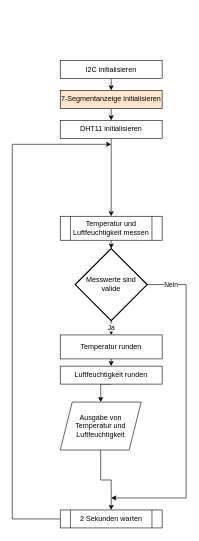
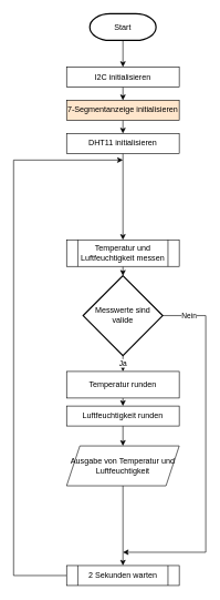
+ <mxCell id="3" value="Start" style="strokeWidth=2;html=1;shape=mxgraph.flowchart.terminator;whiteSpace=wrap;" vertex="1" parent="1"><mxGeometry x="135" y="20" width="100" height="40" as="geometry" /></mxCell>
+ <mxCell id="2" style="edgeStyle=orthogonalEdgeStyle;rounded=0;orthogonalLoop=1;jettySize=auto;html=1;exitX=0.5;exitY=1;exitDx=0;exitDy=0;exitPerimeter=0;entryX=0.5;entryY=0;entryDx=0;entryDy=0;" edge="1" parent="1" source="3" target="5"><mxGeometry relative="1" as="geometry" /></mxCell>
- <mxCell id="19" value="Ausgabe von Temperatur und Luftfeuchtigkeit" style="shape=parallelogram;perimeter=parallelogramPerimeter;whiteSpace=wrap;html=1;fixedSize=1;" vertex="1" parent="1"><mxGeometry x="100" y="670" width="135" height="80" as="geometry" /></mxCell>
+ <mxCell id="19" value="Ausgabe von Temperatur und Luftfeuchtigkeit" style="shape=parallelogram;perimeter=parallelogramPerimeter;whiteSpace=wrap;html=1;fixedSize=1;" vertex="1" parent="1"><mxGeometry x="100" y="670" width="170" height="60" as="geometry" /></mxCell>
